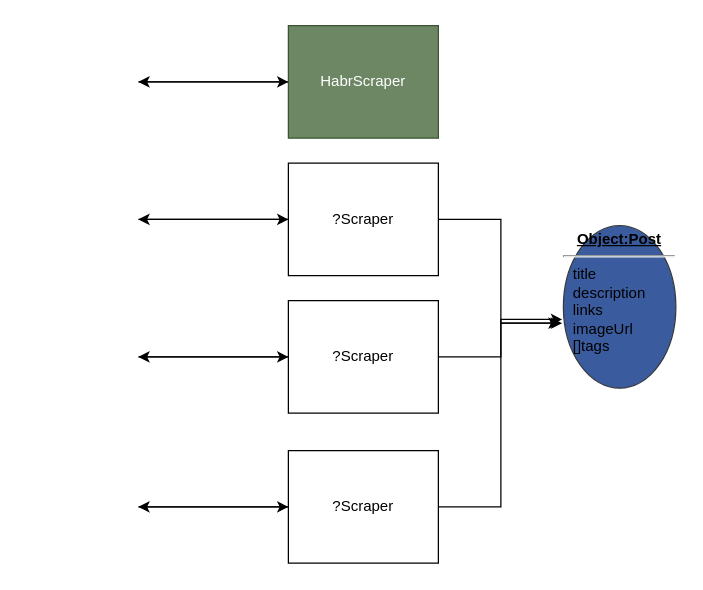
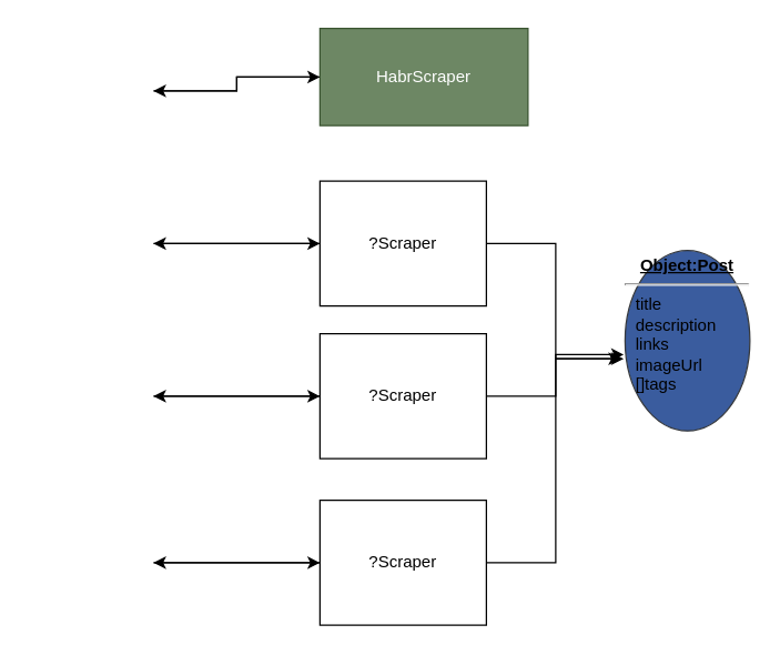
- <mxCell id="3" value="HabrScraper" style="whiteSpace=wrap;html=1;align=center;verticalAlign=middle;treeFolding=1;treeMoving=1;fillColor=#6d8764;fontColor=#ffffff;strokeColor=#3A5431;" vertex="1" parent="1"><mxGeometry x="230" y="20" width="120" height="90" as="geometry" /></mxCell>
+ <mxCell id="3" value="HabrScraper" style="whiteSpace=wrap;html=1;align=center;verticalAlign=middle;treeFolding=1;treeMoving=1;fillColor=#6d8764;fontColor=#ffffff;strokeColor=#3A5431;" vertex="1" parent="1"><mxGeometry x="230" y="20" width="150" height="70" as="geometry" /></mxCell>
